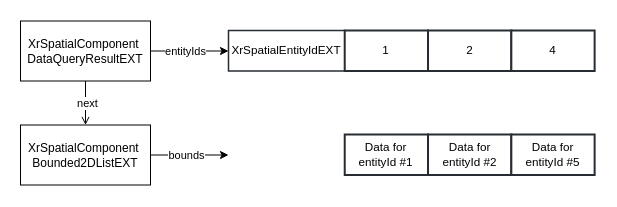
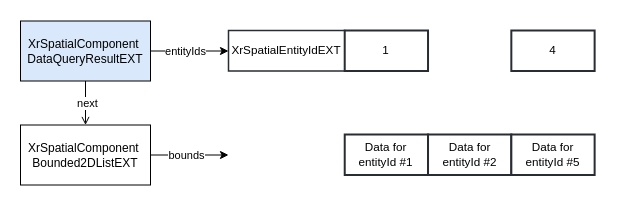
- <mxCell id="15" value="XrSpatialComponent DataQueryResultEXT" style="rounded=0;whiteSpace=wrap;html=1;fillColor=#FFFFFF;" vertex="1" parent="1"><mxGeometry x="20" y="20.5" width="130" height="60" as="geometry" /></mxCell>
+ <mxCell id="15" value="XrSpatialComponent DataQueryResultEXT" style="rounded=0;whiteSpace=wrap;html=1;fillColor=#dae8fc;" vertex="1" parent="1"><mxGeometry x="20" y="20.5" width="130" height="60" as="geometry" /></mxCell>
- <mxCell id="5" value="2" style="shape=partialRectangle;html=1;whiteSpace=wrap;connectable=0;fillColor=#ffffff;strokeWidth=2;strokeOpacity=100;verticalAlign=middle;spacing=3.8;strokeColor=#282c33;rounded=1;absoluteArcSize=1;arcSize=9;fontSize=11.7;" vertex="1" parent="2"><mxGeometry x="199.527" width="83.3" height="40.584" as="geometry" /></mxCell>
